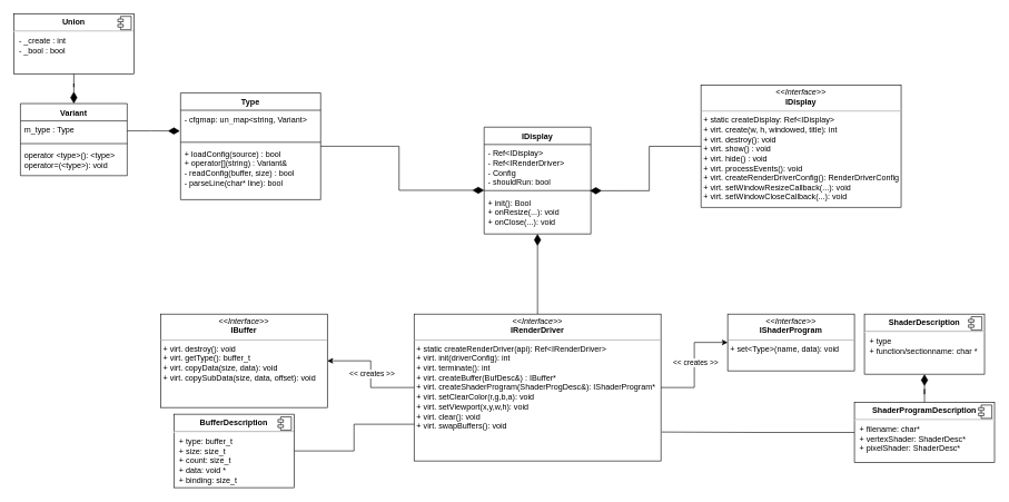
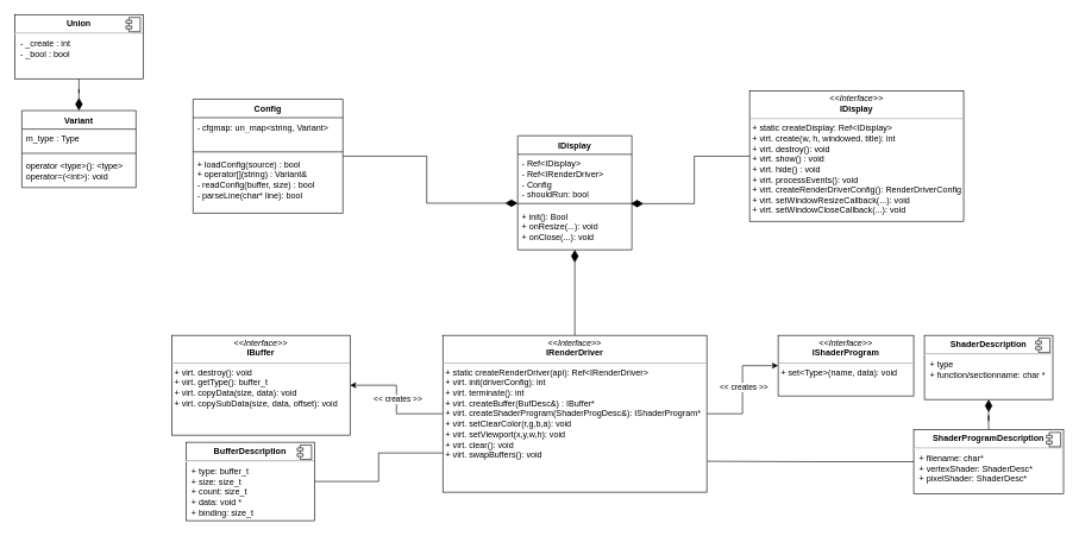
- <mxCell id="6" value="Type" style="swimlane;fontStyle=1;align=center;verticalAlign=top;childLayout=stackLayout;horizontal=1;startSize=26;horizontalStack=0;resizeParent=1;resizeParentMax=0;resizeLast=0;collapsible=1;marginBottom=0;whiteSpace=wrap;html=1;" vertex="1" parent="1"><mxGeometry x="270" y="138.63" width="210" height="160" as="geometry" /></mxCell>
+ <mxCell id="6" value="Config" style="swimlane;fontStyle=1;align=center;verticalAlign=top;childLayout=stackLayout;horizontal=1;startSize=26;horizontalStack=0;resizeParent=1;resizeParentMax=0;resizeLast=0;collapsible=1;marginBottom=0;whiteSpace=wrap;html=1;" vertex="1" parent="1"><mxGeometry x="270" y="138.63" width="210" height="160" as="geometry" /></mxCell>
- <mxCell id="36" style="edgeStyle=orthogonalEdgeStyle;rounded=0;orthogonalLoop=1;jettySize=auto;html=1;entryX=-0.005;entryY=0.707;entryDx=0;entryDy=0;entryPerimeter=0;endArrow=diamondThin;endFill=1;endSize=15;" edge="1" parent="1" source="11" target="7"><mxGeometry relative="1" as="geometry" /></mxCell>
- <mxCell id="13" value="operator &amp;lt;type&amp;gt;(): &amp;lt;type&amp;gt;&lt;br&gt;operator=(&amp;lt;type&amp;gt;): void" style="text;strokeColor=none;fillColor=none;align=left;verticalAlign=top;spacingLeft=4;spacingRight=4;overflow=hidden;rotatable=0;points=[[0,0.5],[1,0.5]];portConstraint=eastwest;whiteSpace=wrap;html=1;" vertex="1" parent="10"><mxGeometry y="64" width="160" height="44" as="geometry" /></mxCell>
+ <mxCell id="13" value="operator &amp;lt;type&amp;gt;(): &amp;lt;type&amp;gt;&lt;br&gt;operator=(&amp;lt;int&amp;gt;): void" style="text;strokeColor=none;fillColor=none;align=left;verticalAlign=top;spacingLeft=4;spacingRight=4;overflow=hidden;rotatable=0;points=[[0,0.5],[1,0.5]];portConstraint=eastwest;whiteSpace=wrap;html=1;" vertex="1" parent="10"><mxGeometry y="64" width="160" height="44" as="geometry" /></mxCell>
